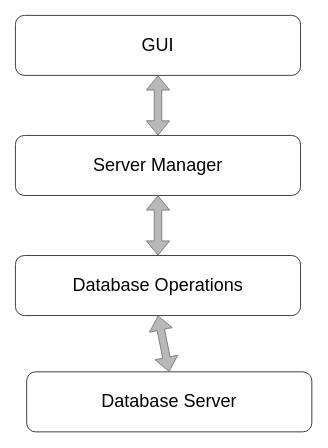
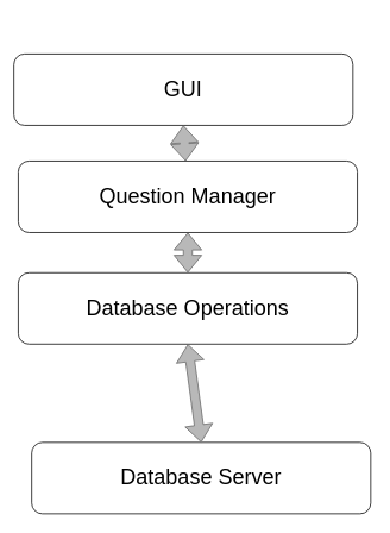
- <mxCell id="2" value="&lt;font style=&quot;font-size: 24px&quot;&gt;GUI&lt;/font&gt;" style="rounded=1;whiteSpace=wrap;html=1;" vertex="1" parent="1"><mxGeometry x="20" y="20" width="380" height="80" as="geometry" /></mxCell>
+ <mxCell id="2" value="&lt;font style=&quot;font-size: 24px&quot;&gt;GUI&lt;/font&gt;" style="rounded=1;whiteSpace=wrap;html=1;" vertex="1" parent="1"><mxGeometry x="15" y="60" width="380" height="80" as="geometry" /></mxCell>
- <mxCell id="3" value="&lt;font style=&quot;font-size: 24px&quot;&gt;Server Manager&lt;/font&gt;" style="rounded=1;whiteSpace=wrap;html=1;" vertex="1" parent="1"><mxGeometry x="20" y="180" width="380" height="80" as="geometry" /></mxCell>
+ <mxCell id="3" value="&lt;font style=&quot;font-size: 24px&quot;&gt;Question Manager&lt;/font&gt;" style="rounded=1;whiteSpace=wrap;html=1;" vertex="1" parent="1"><mxGeometry x="20" y="180" width="380" height="80" as="geometry" /></mxCell>
- <mxCell id="5" value="&lt;font style=&quot;font-size: 24px&quot;&gt;Database Operations&lt;/font&gt;" style="rounded=1;whiteSpace=wrap;html=1;" vertex="1" parent="1"><mxGeometry x="20" y="340" width="380" height="80" as="geometry" /></mxCell>
+ <mxCell id="5" value="&lt;font style=&quot;font-size: 24px&quot;&gt;Database Operations&lt;/font&gt;" style="rounded=1;whiteSpace=wrap;html=1;" vertex="1" parent="1"><mxGeometry x="20" y="305" width="380" height="80" as="geometry" /></mxCell>
